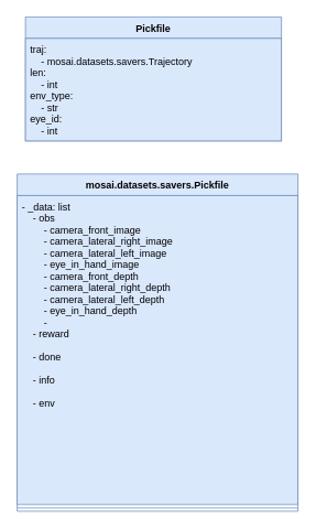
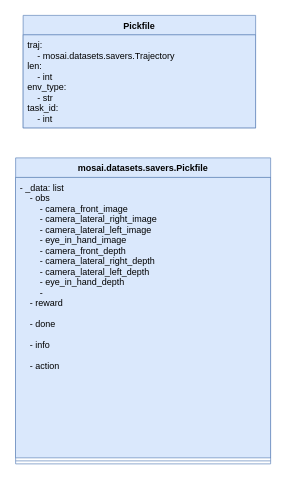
- <mxCell id="3" value="traj:&#10;    - mosai.datasets.savers.Trajectory&#10;len:&#10;    - int&#10;env_type:&#10;    - str&#10;eye_id:&#10;    - int&#10;" style="text;strokeColor=#6c8ebf;fillColor=#dae8fc;align=left;verticalAlign=top;spacingLeft=4;spacingRight=4;overflow=hidden;rotatable=0;points=[[0,0.5],[1,0.5]];portConstraint=eastwest;" parent="2" vertex="1"><mxGeometry y="26" width="310" height="124" as="geometry" /></mxCell>
+ <mxCell id="3" value="traj:&#10;    - mosai.datasets.savers.Trajectory&#10;len:&#10;    - int&#10;env_type:&#10;    - str&#10;task_id:&#10;    - int&#10;" style="text;strokeColor=#6c8ebf;fillColor=#dae8fc;align=left;verticalAlign=top;spacingLeft=4;spacingRight=4;overflow=hidden;rotatable=0;points=[[0,0.5],[1,0.5]];portConstraint=eastwest;" parent="2" vertex="1"><mxGeometry y="26" width="310" height="124" as="geometry" /></mxCell>
- <mxCell id="5" value="- _data: list&#10;    - obs&#10;        - camera_front_image&#10;        - camera_lateral_right_image        &#10;        - camera_lateral_left_image&#10;        - eye_in_hand_image&#10;        - camera_front_depth&#10;        - camera_lateral_right_depth         &#10;        - camera_lateral_left_depth         &#10;        - eye_in_hand_depth&#10;        -    &#10;    - reward&#10;&#10;    - done&#10;&#10;    - info &#10;&#10;    - env&#10;" style="text;strokeColor=#6c8ebf;fillColor=#dae8fc;align=left;verticalAlign=top;spacingLeft=4;spacingRight=4;overflow=hidden;rotatable=0;points=[[0,0.5],[1,0.5]];portConstraint=eastwest;fontFamily=Helvetica;" parent="4" vertex="1"><mxGeometry y="26" width="340" height="374" as="geometry" /></mxCell>
+ <mxCell id="5" value="- _data: list&#10;    - obs&#10;        - camera_front_image&#10;        - camera_lateral_right_image        &#10;        - camera_lateral_left_image&#10;        - eye_in_hand_image&#10;        - camera_front_depth&#10;        - camera_lateral_right_depth         &#10;        - camera_lateral_left_depth         &#10;        - eye_in_hand_depth&#10;        -    &#10;    - reward&#10;&#10;    - done&#10;&#10;    - info &#10;&#10;    - action&#10;" style="text;strokeColor=#6c8ebf;fillColor=#dae8fc;align=left;verticalAlign=top;spacingLeft=4;spacingRight=4;overflow=hidden;rotatable=0;points=[[0,0.5],[1,0.5]];portConstraint=eastwest;fontFamily=Helvetica;" parent="4" vertex="1"><mxGeometry y="26" width="340" height="374" as="geometry" /></mxCell>
